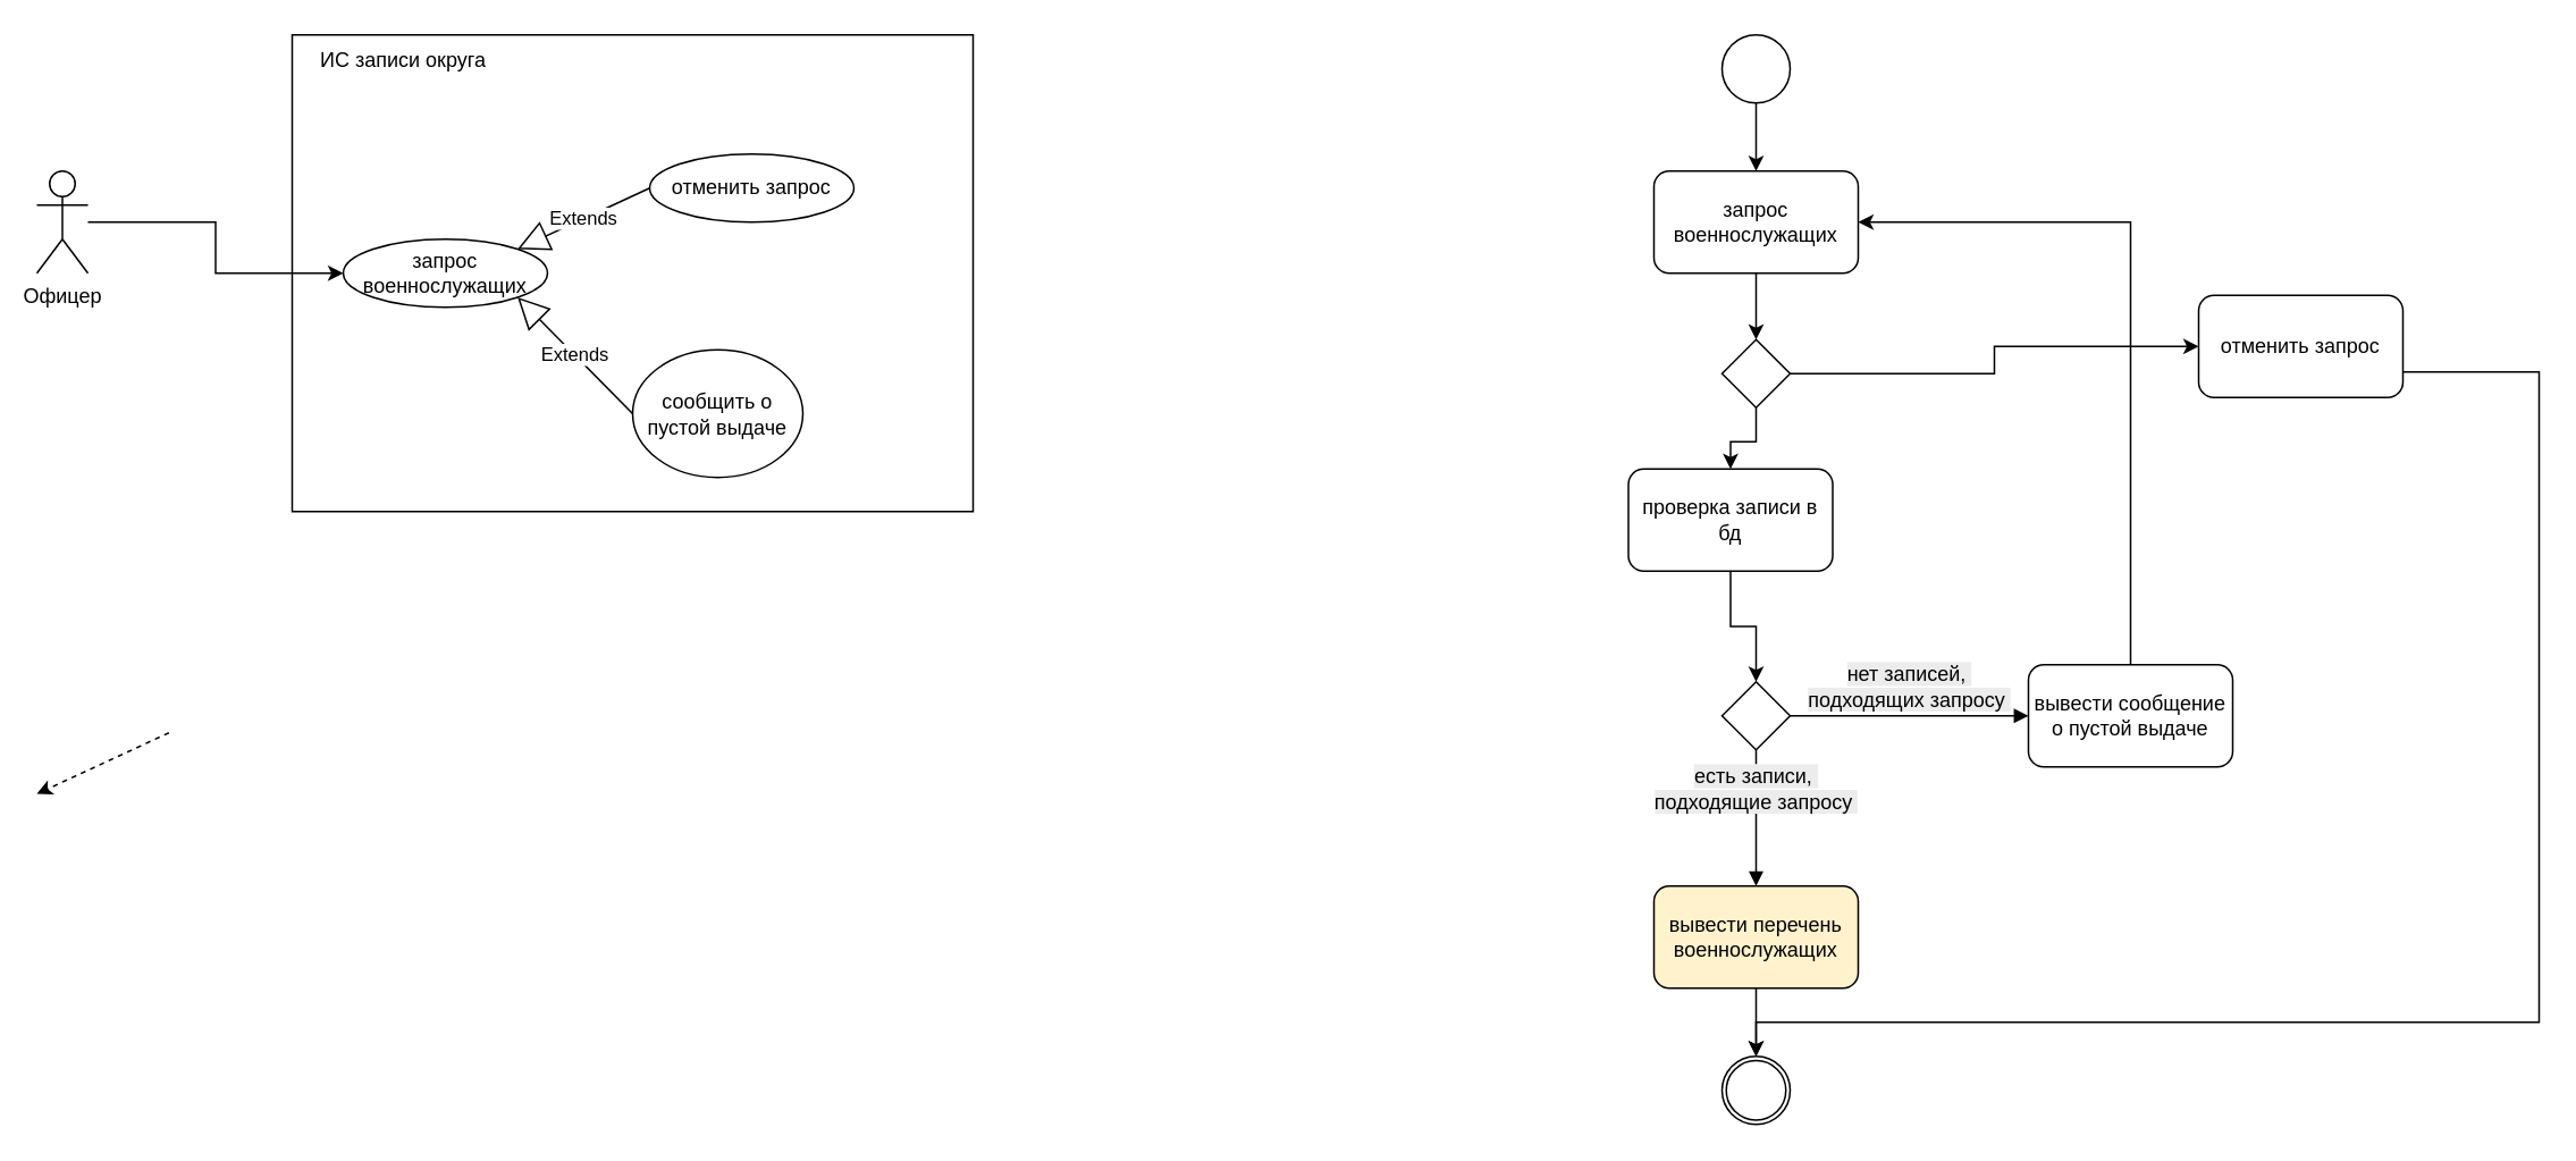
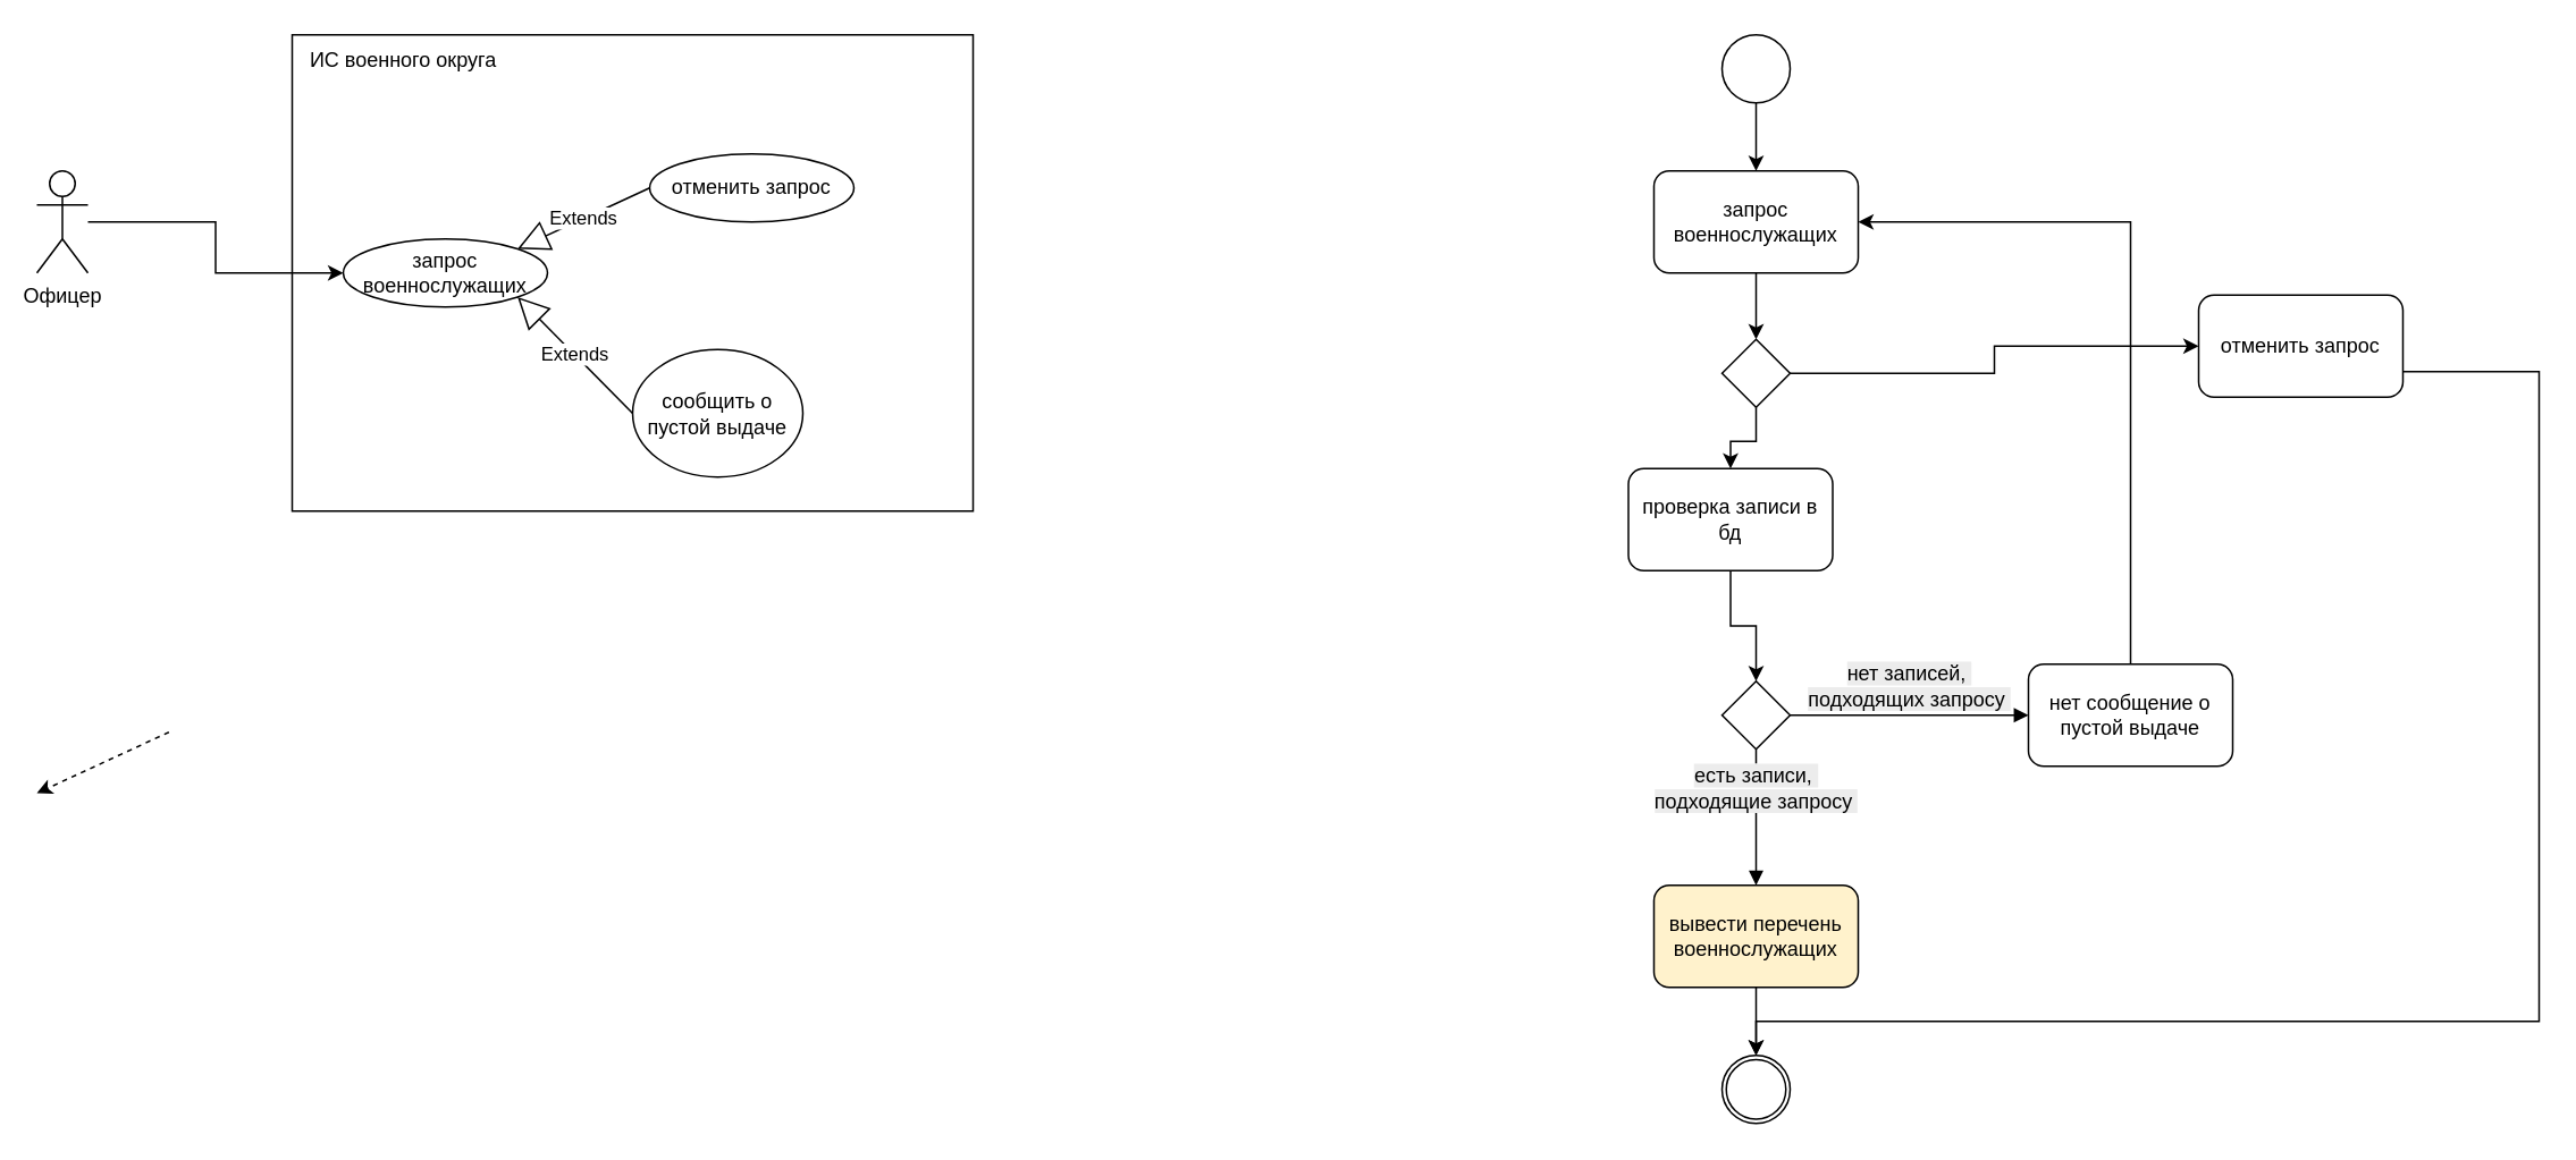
- <mxCell id="5" value="ИС записи округа" style="text;html=1;align=center;verticalAlign=middle;resizable=0;points=[];autosize=1;strokeColor=none;fillColor=none;" vertex="1" parent="1"><mxGeometry x="171" y="20" width="130" height="30" as="geometry" /></mxCell>
+ <mxCell id="5" value="ИС военного округа" style="text;html=1;align=center;verticalAlign=middle;resizable=0;points=[];autosize=1;strokeColor=none;fillColor=none;" vertex="1" parent="1"><mxGeometry x="171" y="20" width="130" height="30" as="geometry" /></mxCell>
- <mxCell id="25" value="вывести сообщение о пустой выдаче" style="rounded=1;whiteSpace=wrap;html=1;" vertex="1" parent="1"><mxGeometry x="1191" y="390" width="120" height="60" as="geometry" /></mxCell>
+ <mxCell id="25" value="нет сообщение о пустой выдаче" style="rounded=1;whiteSpace=wrap;html=1;" vertex="1" parent="1"><mxGeometry x="1191" y="390" width="120" height="60" as="geometry" /></mxCell>
